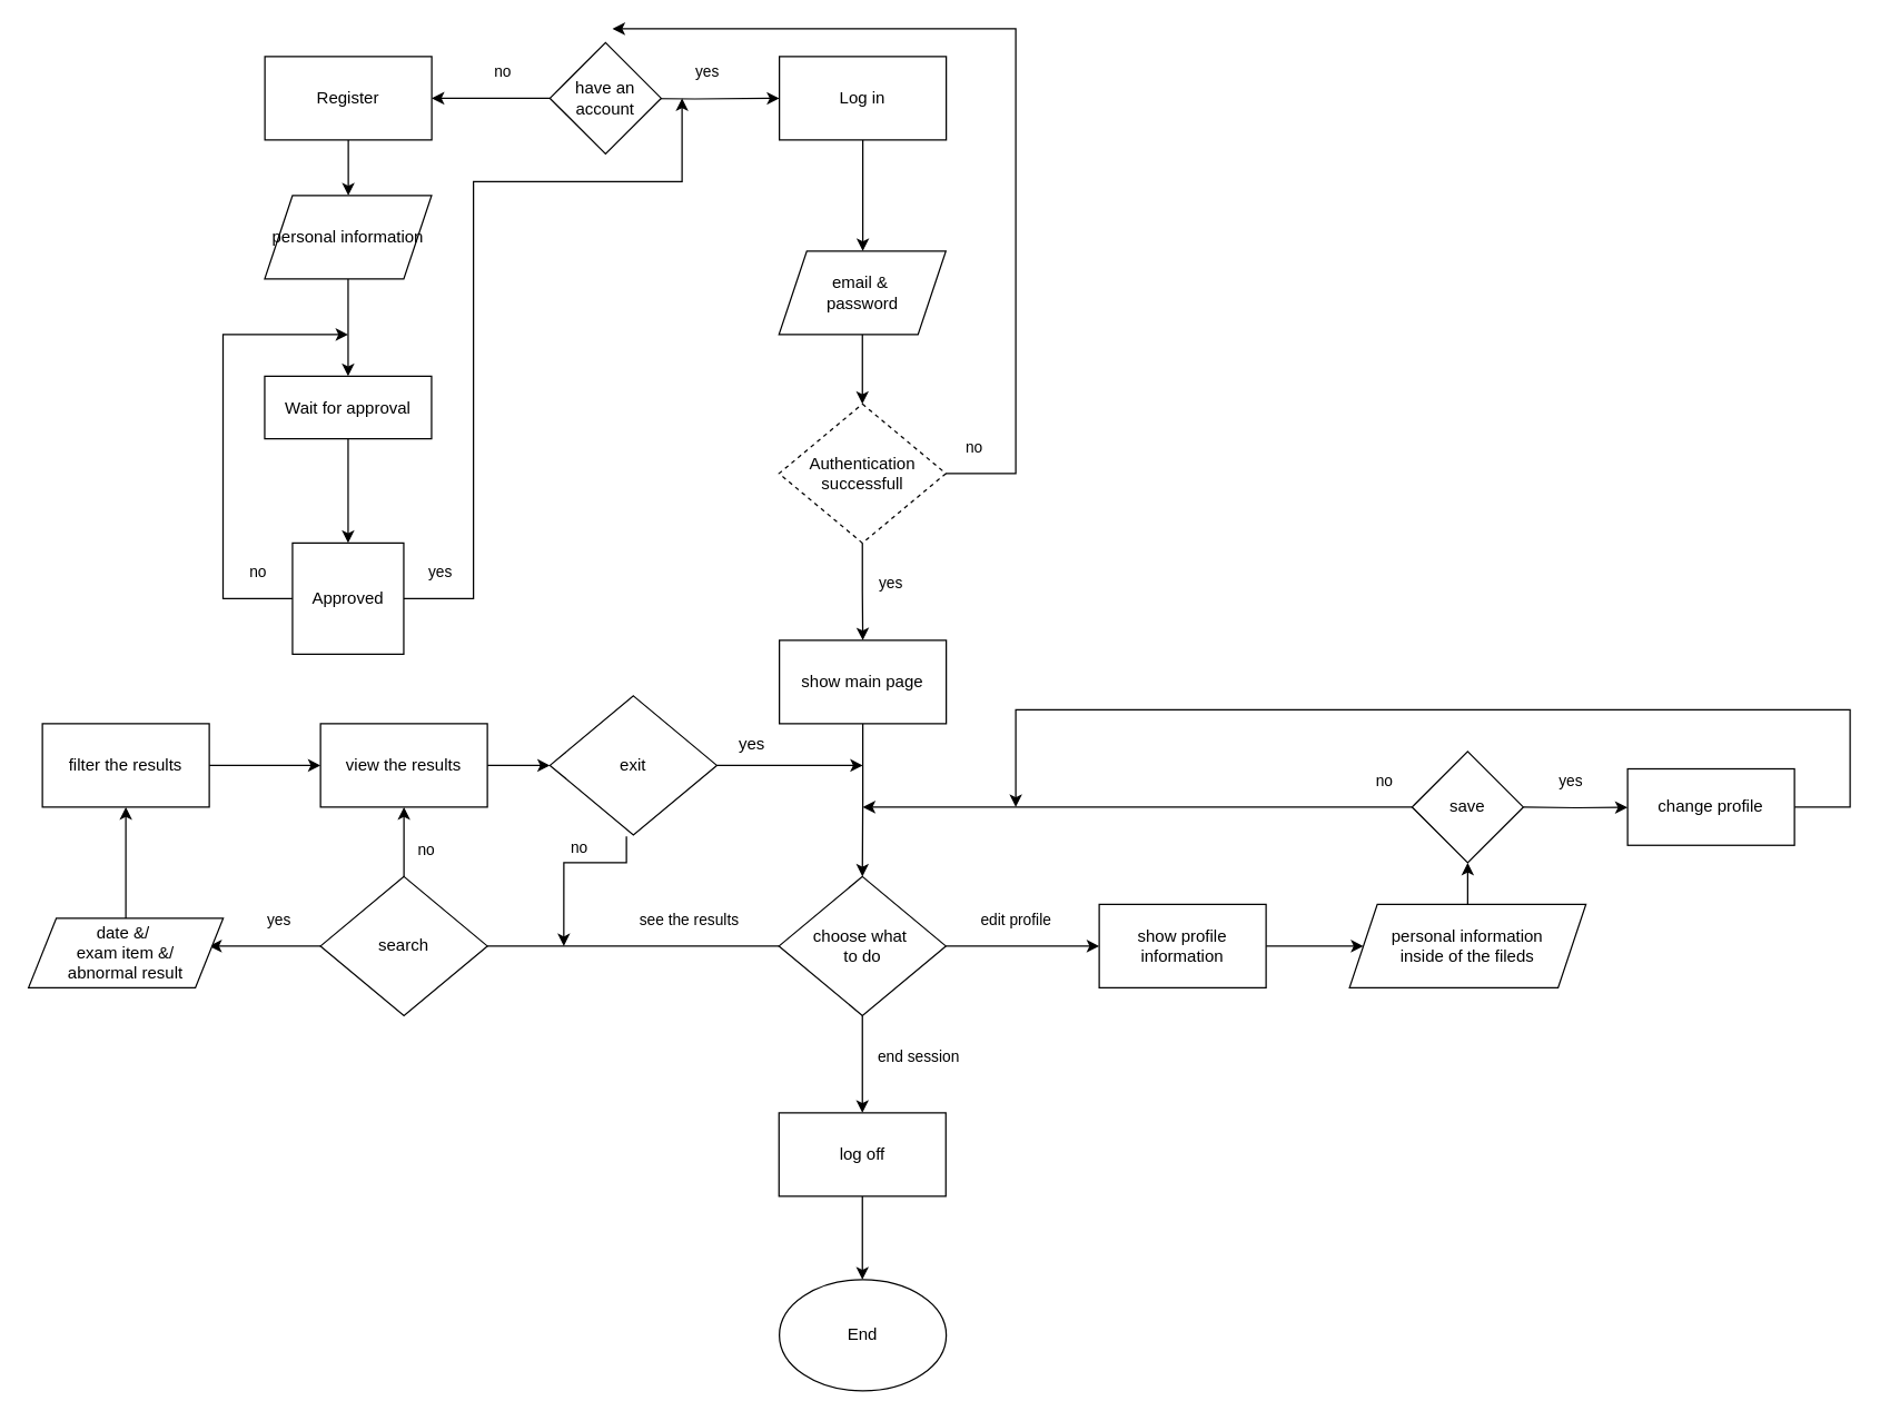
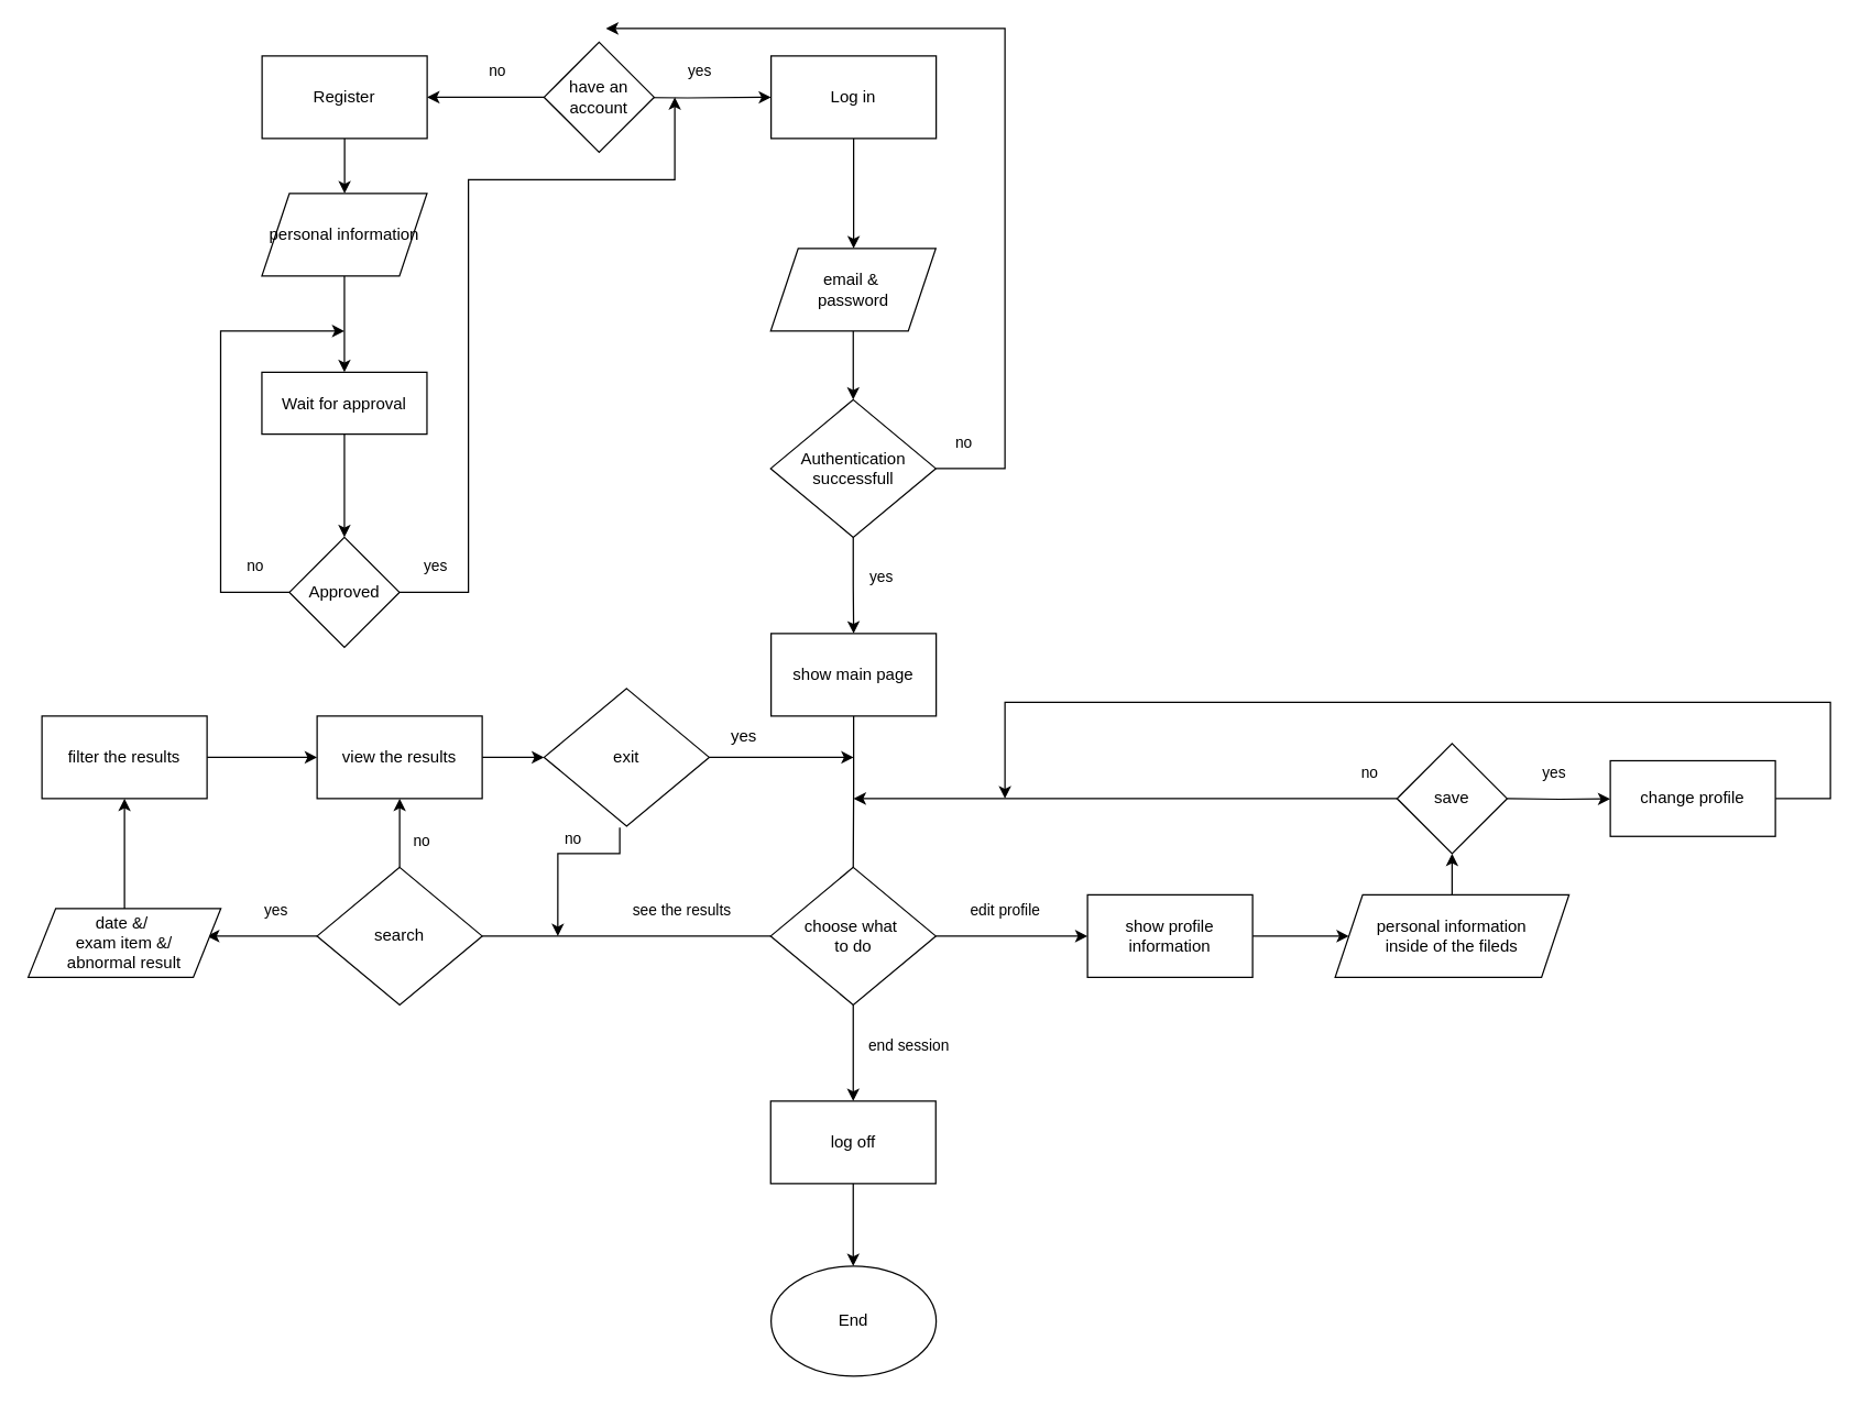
- <mxCell id="23" value="&lt;div&gt;Authentication&lt;/div&gt;&lt;div&gt;successfull&lt;br&gt;&lt;/div&gt;" style="rhombus;whiteSpace=wrap;html=1;dashed=1;" parent="1" vertex="1"><mxGeometry x="559.71" y="290" width="120" height="100" as="geometry" /></mxCell>
+ <mxCell id="23" value="&lt;div&gt;Authentication&lt;/div&gt;&lt;div&gt;successfull&lt;br&gt;&lt;/div&gt;" style="rhombus;whiteSpace=wrap;html=1;" parent="1" vertex="1"><mxGeometry x="559.71" y="290" width="120" height="100" as="geometry" /></mxCell>
- <mxCell id="14" value="Approved" style="whiteSpace=wrap;html=1;rounded=0;" parent="1" vertex="1"><mxGeometry x="209.86" y="390" width="80" height="80" as="geometry" /></mxCell>
+ <mxCell id="14" value="Approved" style="rhombus;whiteSpace=wrap;html=1;" parent="1" vertex="1"><mxGeometry x="209.86" y="390" width="80" height="80" as="geometry" /></mxCell>
- <mxCell id="24" value="" style="edgeStyle=orthogonalEdgeStyle;rounded=0;orthogonalLoop=1;jettySize=auto;html=1;exitX=0.5;exitY=1;exitDx=0;exitDy=0;" parent="1" source="25" target="35" edge="1"><mxGeometry relative="1" as="geometry"><mxPoint x="620.059" y="590" as="sourcePoint" /></mxGeometry></mxCell>
+ <mxCell id="24" value="" style="edgeStyle=orthogonalEdgeStyle;rounded=0;orthogonalLoop=1;jettySize=auto;html=1;exitX=0.5;exitY=1;exitDx=0;exitDy=0;endArrow=none;" parent="1" source="25" target="35" edge="1"><mxGeometry relative="1" as="geometry"><mxPoint x="620.059" y="590" as="sourcePoint" /></mxGeometry></mxCell>
